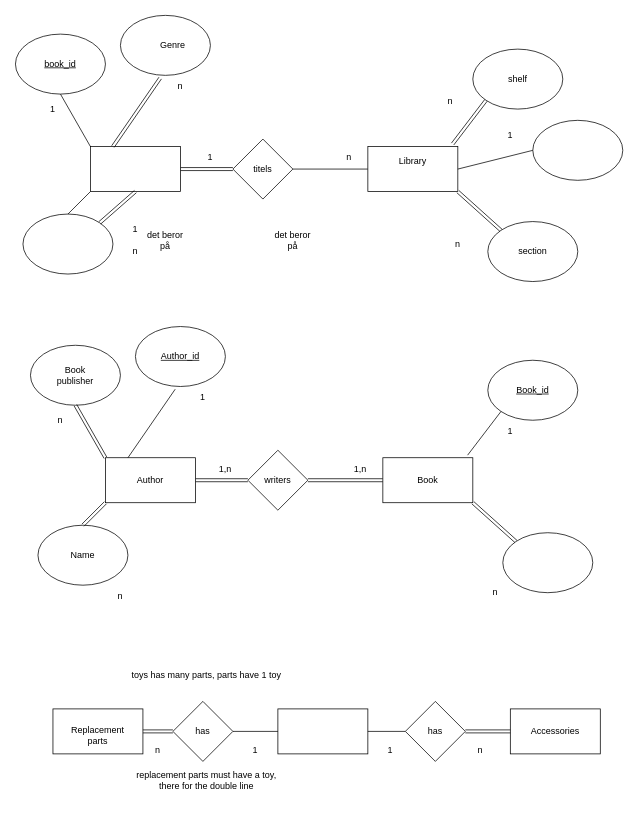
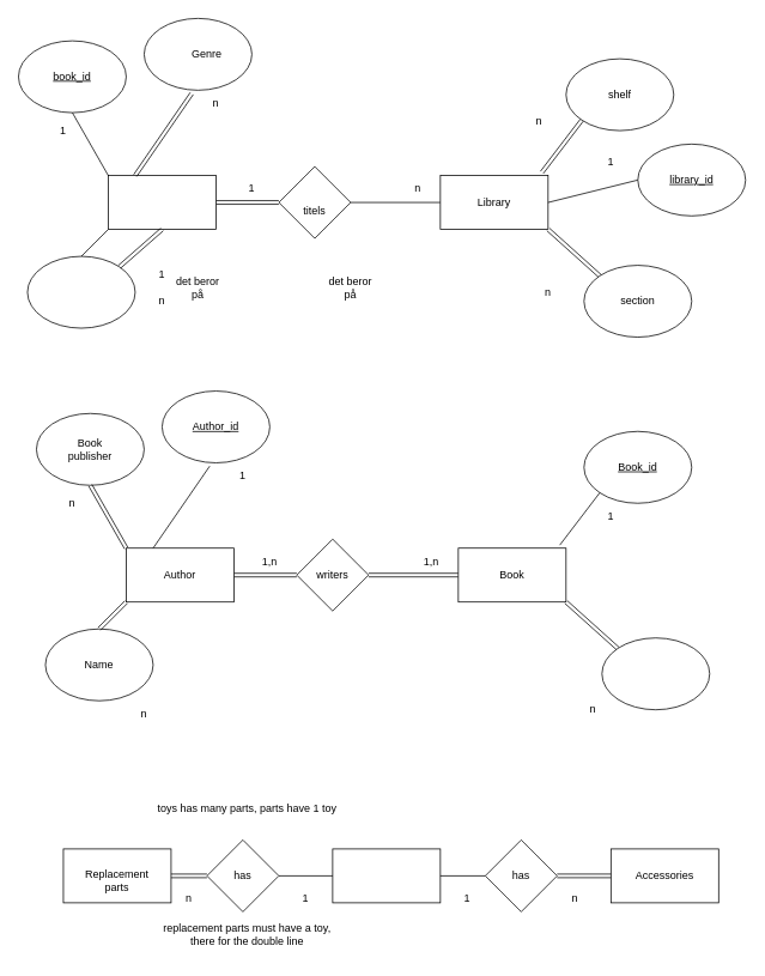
+ <mxCell id="47" value="&lt;u&gt;library_id&lt;/u&gt;" style="text;html=1;strokeColor=none;fillColor=none;align=center;verticalAlign=middle;whiteSpace=wrap;rounded=0;" parent="1" vertex="1"><mxGeometry x="740" y="185" width="60" height="30" as="geometry" /></mxCell>
- <mxCell id="15" value="Library" style="text;html=1;strokeColor=none;fillColor=none;align=center;verticalAlign=middle;whiteSpace=wrap;rounded=0;" parent="1" vertex="1"><mxGeometry x="520" y="200" width="60" height="30" as="geometry" /></mxCell>
+ <mxCell id="15" value="Library" style="text;html=1;strokeColor=none;fillColor=none;align=center;verticalAlign=middle;whiteSpace=wrap;rounded=0;" parent="1" vertex="1"><mxGeometry x="520" y="210" width="60" height="30" as="geometry" /></mxCell>
- <mxCell id="18" value="titels" style="text;html=1;strokeColor=none;fillColor=none;align=center;verticalAlign=middle;whiteSpace=wrap;rounded=0;" parent="1" vertex="1"><mxGeometry x="320" y="210" width="60" height="30" as="geometry" /></mxCell>
+ <mxCell id="18" value="titels" style="text;html=1;strokeColor=none;fillColor=none;align=center;verticalAlign=middle;whiteSpace=wrap;rounded=0;" parent="1" vertex="1"><mxGeometry x="320" y="220" width="60" height="30" as="geometry" /></mxCell>
